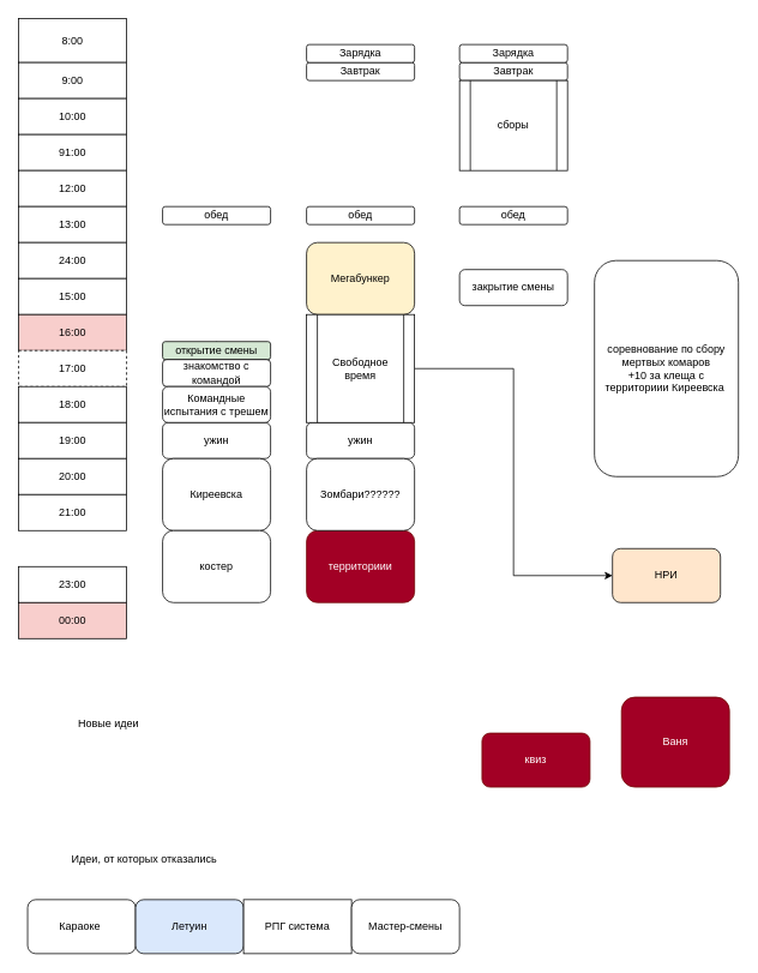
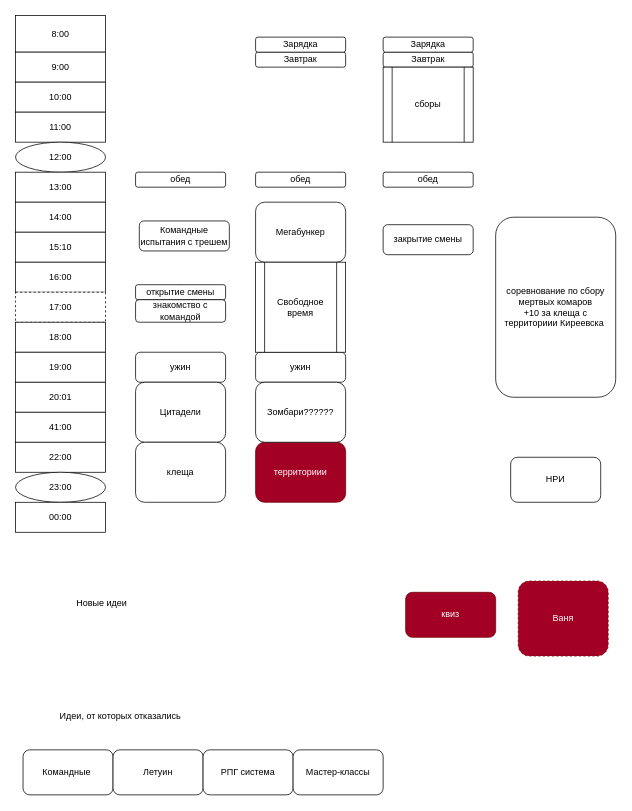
- <mxCell id="5" value="91:00" style="rounded=0;whiteSpace=wrap;html=1;" parent="1" vertex="1"><mxGeometry y="149" width="120" height="40" as="geometry" x="20" /></mxCell>
+ <mxCell id="5" value="11:00" style="rounded=0;whiteSpace=wrap;html=1;" parent="1" vertex="1"><mxGeometry y="149" width="120" height="40" as="geometry" x="20" /></mxCell>
- <mxCell id="6" value="12:00" style="rounded=0;whiteSpace=wrap;html=1;" parent="1" vertex="1"><mxGeometry y="189" width="120" height="40" as="geometry" x="20" /></mxCell>
+ <mxCell id="6" value="12:00" style="ellipse;whiteSpace=wrap;html=1;" parent="1" vertex="1"><mxGeometry y="189" width="120" height="40" as="geometry" x="20" /></mxCell>
- <mxCell id="8" value="24:00" style="rounded=0;whiteSpace=wrap;html=1;" parent="1" vertex="1"><mxGeometry y="269" width="120" height="40" as="geometry" x="20" /></mxCell>
+ <mxCell id="8" value="14:00" style="rounded=0;whiteSpace=wrap;html=1;" parent="1" vertex="1"><mxGeometry y="269" width="120" height="40" as="geometry" x="20" /></mxCell>
- <mxCell id="43" value="Мегабункер" style="rounded=1;whiteSpace=wrap;html=1;fillColor=#fff2cc;" parent="1" vertex="1"><mxGeometry x="340" y="269" width="120" height="80" as="geometry" /></mxCell>
+ <mxCell id="43" value="Мегабункер" style="rounded=1;whiteSpace=wrap;html=1;" parent="1" vertex="1"><mxGeometry x="340" y="269" width="120" height="80" as="geometry" /></mxCell>
- <mxCell id="9" value="15:00" style="rounded=0;whiteSpace=wrap;html=1;" parent="1" vertex="1"><mxGeometry y="309" width="120" height="40" as="geometry" x="20" /></mxCell>
+ <mxCell id="9" value="15:10" style="rounded=0;whiteSpace=wrap;html=1;" parent="1" vertex="1"><mxGeometry y="309" width="120" height="40" as="geometry" x="20" /></mxCell>
- <mxCell id="10" value="16:00" style="rounded=0;whiteSpace=wrap;html=1;fillColor=#f8cecc;" parent="1" vertex="1"><mxGeometry y="349" width="120" height="40" as="geometry" x="20" /></mxCell>
+ <mxCell id="10" value="16:00" style="rounded=0;whiteSpace=wrap;html=1;" parent="1" vertex="1"><mxGeometry y="349" width="120" height="40" as="geometry" x="20" /></mxCell>
- <mxCell id="26" value="открытие смены" style="rounded=1;whiteSpace=wrap;html=1;fillColor=#d5e8d4;" parent="1" vertex="1"><mxGeometry x="180" y="379" width="120" height="20" as="geometry" /></mxCell>
+ <mxCell id="26" value="открытие смены" style="rounded=1;whiteSpace=wrap;html=1;" parent="1" vertex="1"><mxGeometry x="180" y="379" width="120" height="20" as="geometry" /></mxCell>
- <mxCell id="49" style="edgeStyle=orthogonalEdgeStyle;rounded=0;orthogonalLoop=1;jettySize=auto;html=1;entryX=0;entryY=0.5;entryDx=0;entryDy=0;" parent="1" source="50" target="40" edge="1"><mxGeometry relative="1" as="geometry" /></mxCell>
- <mxCell id="33" value="Командные испытания с трешем" style="rounded=1;whiteSpace=wrap;html=1;" parent="1" vertex="1"><mxGeometry x="180" y="429" width="120" height="40" as="geometry" /></mxCell>
+ <mxCell id="33" value="Командные испытания с трешем" style="rounded=1;whiteSpace=wrap;html=1;" parent="1" vertex="1"><mxGeometry x="185" y="294" width="120" height="40" as="geometry" /></mxCell>
- <mxCell id="14" value="20:00" style="rounded=0;whiteSpace=wrap;html=1;" parent="1" vertex="1"><mxGeometry y="509" width="120" height="40" as="geometry" x="20" /></mxCell>
+ <mxCell id="14" value="20:01" style="rounded=0;whiteSpace=wrap;html=1;" parent="1" vertex="1"><mxGeometry y="509" width="120" height="40" as="geometry" x="20" /></mxCell>
- <mxCell id="30" value="Киреевска" style="rounded=1;whiteSpace=wrap;html=1;" parent="1" vertex="1"><mxGeometry x="180" y="509" width="120" height="80" as="geometry" /></mxCell>
+ <mxCell id="30" value="Цитадели" style="rounded=1;whiteSpace=wrap;html=1;" parent="1" vertex="1"><mxGeometry x="180" y="509" width="120" height="80" as="geometry" /></mxCell>
- <mxCell id="15" value="21:00" style="rounded=0;whiteSpace=wrap;html=1;" parent="1" vertex="1"><mxGeometry y="549" width="120" height="40" as="geometry" x="20" /></mxCell>
+ <mxCell id="15" value="41:00" style="rounded=0;whiteSpace=wrap;html=1;" parent="1" vertex="1"><mxGeometry y="549" width="120" height="40" as="geometry" x="20" /></mxCell>
+ <mxCell id="16" value="22:00" style="rounded=0;whiteSpace=wrap;html=1;" parent="1" vertex="1"><mxGeometry y="589" width="120" height="40" as="geometry" x="20" /></mxCell>
- <mxCell id="31" value="костер" style="rounded=1;whiteSpace=wrap;html=1;" parent="1" vertex="1"><mxGeometry x="180" y="589" width="120" height="80" as="geometry" /></mxCell>
+ <mxCell id="31" value="клеща" style="rounded=1;whiteSpace=wrap;html=1;" parent="1" vertex="1"><mxGeometry x="180" y="589" width="120" height="80" as="geometry" /></mxCell>
- <mxCell id="40" value="НРИ" style="rounded=1;whiteSpace=wrap;html=1;fillColor=#ffe6cc;" parent="1" vertex="1"><mxGeometry x="680" y="609" width="120" height="60" as="geometry" /></mxCell>
+ <mxCell id="40" value="НРИ" style="rounded=1;whiteSpace=wrap;html=1;" parent="1" vertex="1"><mxGeometry x="680" y="609" width="120" height="60" as="geometry" /></mxCell>
- <mxCell id="17" value="23:00" style="rounded=0;whiteSpace=wrap;html=1;" parent="1" vertex="1"><mxGeometry y="629" width="120" height="40" as="geometry" x="20" /></mxCell>
+ <mxCell id="17" value="23:00" style="ellipse;whiteSpace=wrap;html=1;" parent="1" vertex="1"><mxGeometry y="629" width="120" height="40" as="geometry" x="20" /></mxCell>
- <mxCell id="18" value="00:00" style="rounded=0;whiteSpace=wrap;html=1;fillColor=#f8cecc;" parent="1" vertex="1"><mxGeometry y="669" width="120" height="40" as="geometry" x="20" /></mxCell>
+ <mxCell id="18" value="00:00" style="rounded=0;whiteSpace=wrap;html=1;" parent="1" vertex="1"><mxGeometry y="669" width="120" height="40" as="geometry" x="20" /></mxCell>
- <mxCell id="42" value="Новые идеи" style="text;html=1;align=center;verticalAlign=middle;whiteSpace=wrap;rounded=0;" parent="1" vertex="1"><mxGeometry x="60" y="789" width="120" height="30" as="geometry" /></mxCell>
+ <mxCell id="42" value="Новые идеи" style="text;html=1;align=center;verticalAlign=middle;whiteSpace=wrap;rounded=0;" parent="1" vertex="1"><mxGeometry x="75" y="789" width="120" height="30" as="geometry" /></mxCell>
- <mxCell id="38" value="Ваня" style="rounded=1;whiteSpace=wrap;html=1;fillColor=#a20025;fontColor=#ffffff;strokeColor=#6F0000;" parent="1" vertex="1"><mxGeometry x="690" y="774" width="120" height="100" as="geometry" /></mxCell>
+ <mxCell id="38" value="Ваня" style="rounded=1;whiteSpace=wrap;html=1;fillColor=#a20025;fontColor=#ffffff;strokeColor=#6F0000;dashed=1;" parent="1" vertex="1"><mxGeometry x="690" y="774" width="120" height="100" as="geometry" /></mxCell>
- <mxCell id="29" value="квиз" style="rounded=1;whiteSpace=wrap;html=1;fillColor=#a20025;fontColor=#ffffff;strokeColor=#6F0000;" parent="1" vertex="1"><mxGeometry x="535" y="814" width="120" height="60" as="geometry" /></mxCell>
+ <mxCell id="29" value="квиз" style="rounded=1;whiteSpace=wrap;html=1;fillColor=#a20025;fontColor=#ffffff;strokeColor=#6F0000;" parent="1" vertex="1"><mxGeometry x="540" y="789" width="120" height="60" as="geometry" /></mxCell>
- <mxCell id="44" value="Караоке&amp;nbsp;" style="rounded=1;whiteSpace=wrap;html=1;" parent="1" vertex="1"><mxGeometry x="30" y="999" width="120" height="60" as="geometry" /></mxCell>
+ <mxCell id="44" value="Командные&amp;nbsp;" style="rounded=1;whiteSpace=wrap;html=1;" parent="1" vertex="1"><mxGeometry x="30" y="999" width="120" height="60" as="geometry" /></mxCell>
- <mxCell id="45" value="Летуин" style="rounded=1;whiteSpace=wrap;html=1;fillColor=#dae8fc;" parent="1" vertex="1"><mxGeometry x="150" y="999" width="120" height="60" as="geometry" /></mxCell>
+ <mxCell id="45" value="Летуин" style="rounded=1;whiteSpace=wrap;html=1;" parent="1" vertex="1"><mxGeometry x="150" y="999" width="120" height="60" as="geometry" /></mxCell>
- <mxCell id="46" value="РПГ система" style="whiteSpace=wrap;html=1;rounded=0;" parent="1" vertex="1"><mxGeometry x="270" y="999" width="120" height="60" as="geometry" /></mxCell>
+ <mxCell id="46" value="РПГ система" style="rounded=1;whiteSpace=wrap;html=1;" parent="1" vertex="1"><mxGeometry x="270" y="999" width="120" height="60" as="geometry" /></mxCell>
- <mxCell id="47" value="Мастер-смены" style="rounded=1;whiteSpace=wrap;html=1;" parent="1" vertex="1"><mxGeometry x="390" y="999" width="120" height="60" as="geometry" /></mxCell>
+ <mxCell id="47" value="Мастер-классы" style="rounded=1;whiteSpace=wrap;html=1;" parent="1" vertex="1"><mxGeometry x="390" y="999" width="120" height="60" as="geometry" /></mxCell>
